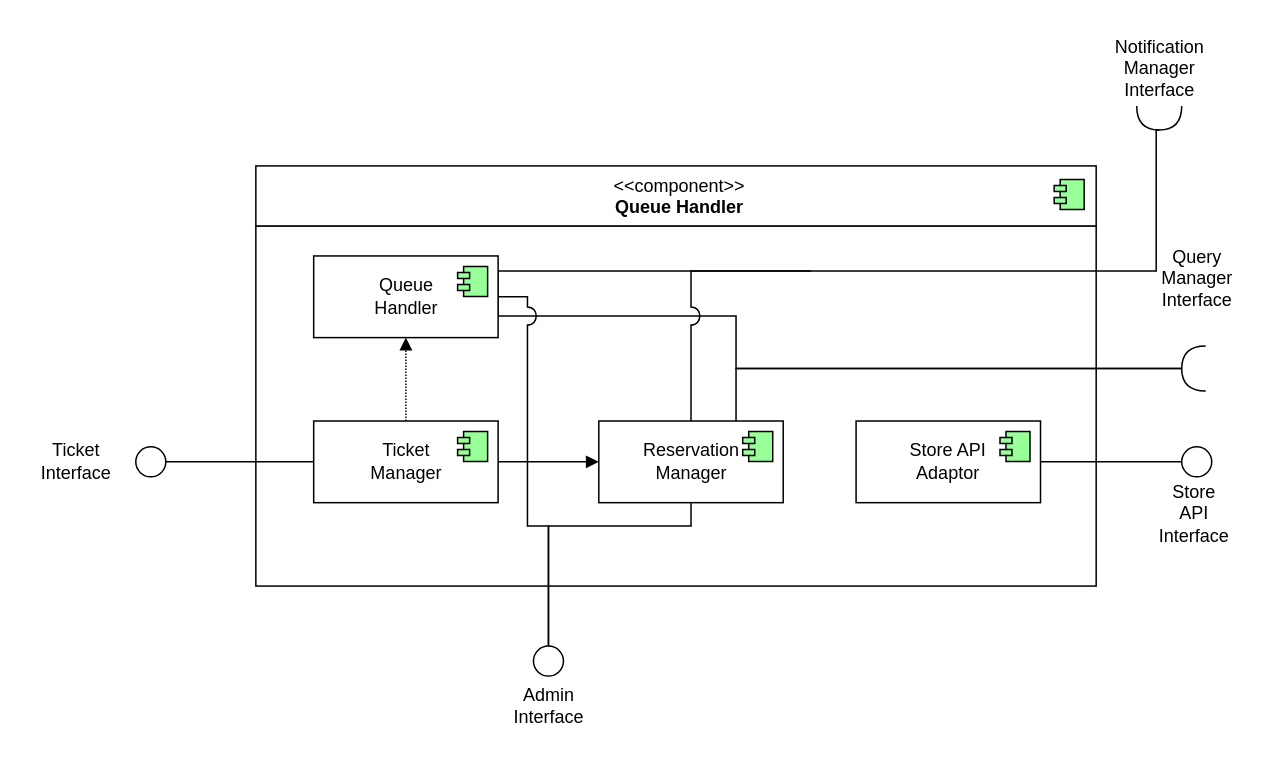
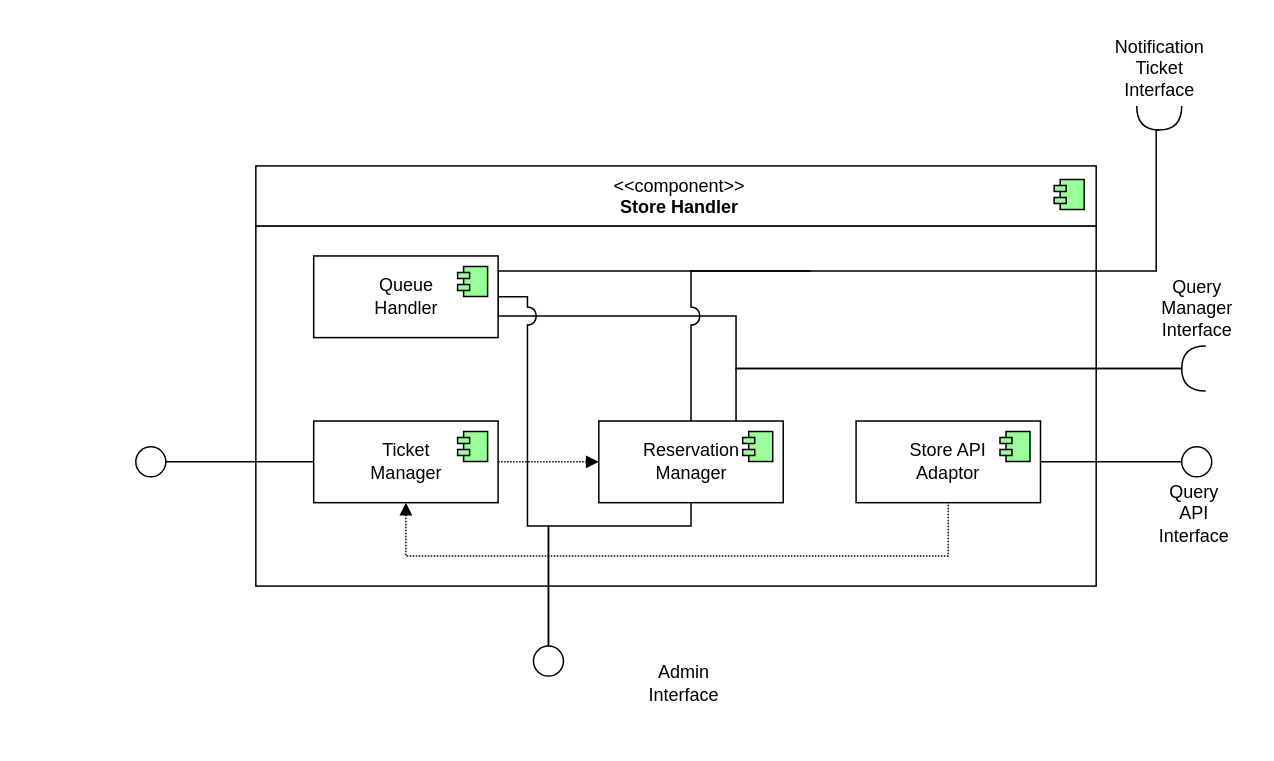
- <mxCell id="32" value="Notification&lt;br&gt;Manager&lt;br&gt;Interface" style="text;html=1;align=center;verticalAlign=middle;resizable=0;points=[];autosize=1;" parent="1" vertex="1"><mxGeometry x="737" y="20" width="70" height="50" as="geometry" /></mxCell>
+ <mxCell id="32" value="Notification&lt;br&gt;Ticket&lt;br&gt;Interface" style="text;html=1;align=center;verticalAlign=middle;resizable=0;points=[];autosize=1;" parent="1" vertex="1"><mxGeometry x="737" y="20" width="70" height="50" as="geometry" /></mxCell>
- <mxCell id="4" value="&amp;lt;&amp;lt;component&amp;gt;&amp;gt;&lt;br&gt;&lt;b&gt;Queue Handler&lt;/b&gt;" style="html=1;align=center;spacingLeft=4;verticalAlign=top;strokeColor=none;fillColor=none;" parent="3" vertex="1"><mxGeometry width="560" height="40" as="geometry" /></mxCell>
+ <mxCell id="4" value="&amp;lt;&amp;lt;component&amp;gt;&amp;gt;&lt;br&gt;&lt;b&gt;Store Handler&lt;/b&gt;" style="html=1;align=center;spacingLeft=4;verticalAlign=top;strokeColor=none;fillColor=none;" parent="3" vertex="1"><mxGeometry width="560" height="40" as="geometry" /></mxCell>
- <mxCell id="31" value="Query&lt;br&gt;Manager&lt;br&gt;Interface" style="text;html=1;align=center;verticalAlign=middle;resizable=0;points=[];autosize=1;" parent="1" vertex="1"><mxGeometry x="767" y="160" width="60" height="50" as="geometry" /></mxCell>
+ <mxCell id="31" value="Query&lt;br&gt;Manager&lt;br&gt;Interface" style="text;html=1;align=center;verticalAlign=middle;resizable=0;points=[];autosize=1;" parent="1" vertex="1"><mxGeometry x="767" y="180" width="60" height="50" as="geometry" /></mxCell>
- <mxCell id="14" style="edgeStyle=orthogonalEdgeStyle;rounded=0;orthogonalLoop=1;jettySize=auto;html=1;endArrow=block;endFill=1;dashed=1;dashPattern=1 1;" parent="1" source="16" target="8" edge="1"><mxGeometry relative="1" as="geometry" /></mxCell>
- <mxCell id="24" value="Ticket&lt;br&gt;Interface" style="text;html=1;align=center;verticalAlign=middle;resizable=0;points=[];autosize=1;" parent="1" vertex="1"><mxGeometry x="20" y="292.21" width="60" height="30" as="geometry" /></mxCell>
- <mxCell id="34" style="edgeStyle=orthogonalEdgeStyle;rounded=0;orthogonalLoop=1;jettySize=auto;html=1;endArrow=block;endFill=1;dashed=0;dashPattern=1 1;" parent="1" source="16" target="12" edge="1"><mxGeometry relative="1" as="geometry" /></mxCell>
+ <mxCell id="34" style="edgeStyle=orthogonalEdgeStyle;rounded=0;orthogonalLoop=1;jettySize=auto;html=1;endArrow=block;endFill=1;dashed=1;dashPattern=1 1;" parent="1" source="16" target="12" edge="1"><mxGeometry relative="1" as="geometry" /></mxCell>
- <mxCell id="30" value="Store&lt;br&gt;API&lt;br&gt;Interface" style="text;html=1;align=center;verticalAlign=middle;resizable=0;points=[];autosize=1;" parent="1" vertex="1"><mxGeometry x="765" y="317.21" width="60" height="50" as="geometry" /></mxCell>
+ <mxCell id="30" value="Query&lt;br&gt;API&lt;br&gt;Interface" style="text;html=1;align=center;verticalAlign=middle;resizable=0;points=[];autosize=1;" parent="1" vertex="1"><mxGeometry x="765" y="317.21" width="60" height="50" as="geometry" /></mxCell>
+ <mxCell id="33" style="edgeStyle=orthogonalEdgeStyle;rounded=0;jumpStyle=none;jumpSize=12;orthogonalLoop=1;jettySize=auto;html=1;entryX=0.5;entryY=1;entryDx=0;entryDy=0;startArrow=block;startFill=1;endArrow=none;endFill=0;dashed=1;dashPattern=1 1;" parent="1" source="16" target="26" edge="1"><mxGeometry relative="1" as="geometry"><Array as="points"><mxPoint x="270" y="370" /><mxPoint x="631" y="370" /></Array></mxGeometry></mxCell>
- <mxCell id="23" value="Admin&lt;br&gt;Interface" style="text;html=1;align=center;verticalAlign=middle;resizable=0;points=[];autosize=1;" parent="1" vertex="1"><mxGeometry x="335" y="455" width="60" height="30" as="geometry" /></mxCell>
+ <mxCell id="23" value="Admin&lt;br&gt;Interface" style="text;html=1;align=center;verticalAlign=middle;resizable=0;points=[];autosize=1;" parent="1" vertex="1"><mxGeometry x="425" y="440" width="60" height="30" as="geometry" /></mxCell>
